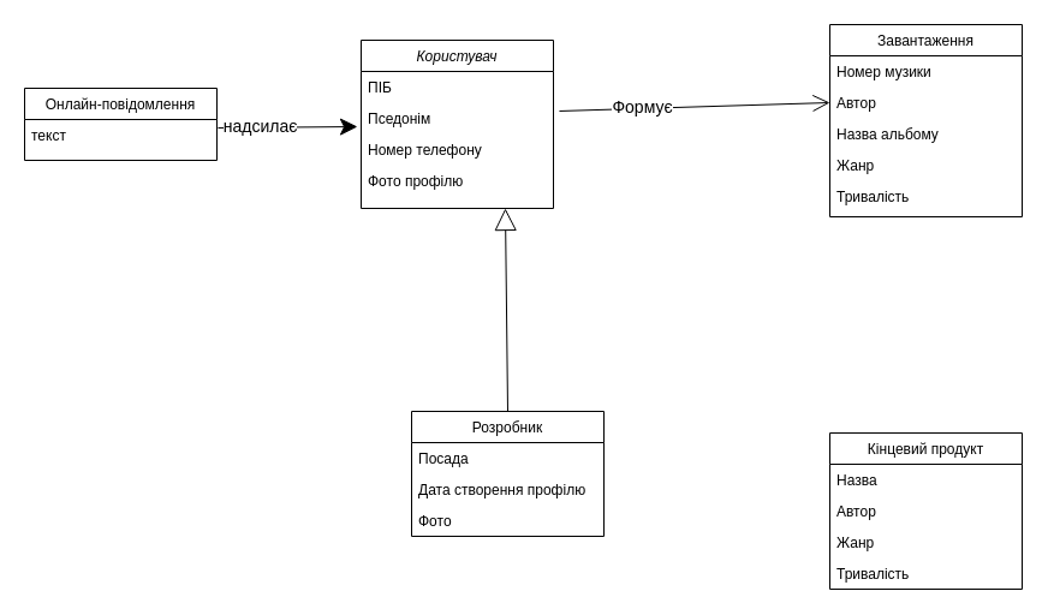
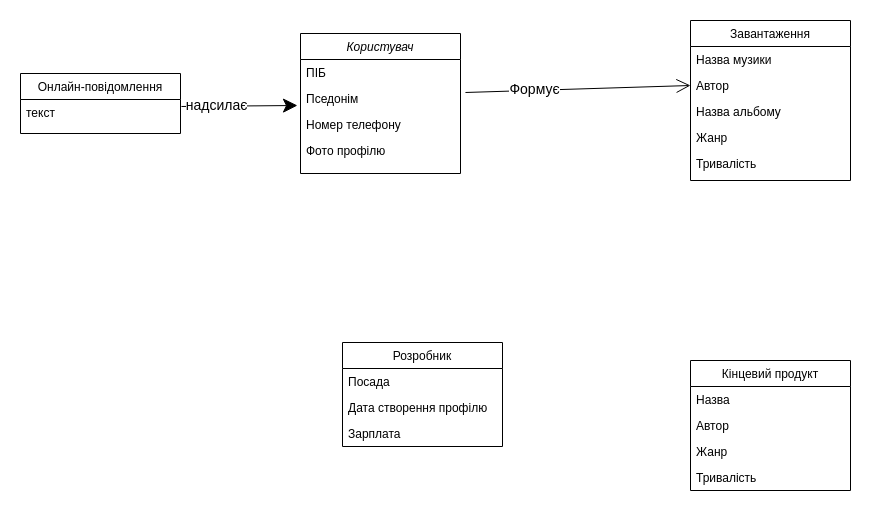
- <mxCell id="14" value="Номер музики" style="text;align=left;verticalAlign=top;spacingLeft=4;spacingRight=4;overflow=hidden;rotatable=0;points=[[0,0.5],[1,0.5]];portConstraint=eastwest;" parent="13" vertex="1"><mxGeometry y="26" width="160" height="26" as="geometry" /></mxCell>
+ <mxCell id="14" value="Назва музики" style="text;align=left;verticalAlign=top;spacingLeft=4;spacingRight=4;overflow=hidden;rotatable=0;points=[[0,0.5],[1,0.5]];portConstraint=eastwest;" parent="13" vertex="1"><mxGeometry y="26" width="160" height="26" as="geometry" /></mxCell>
- <mxCell id="24" value="" style="endArrow=block;endSize=16;endFill=0;html=1;rounded=0;fontSize=14;exitX=0.5;exitY=0;exitDx=0;exitDy=0;entryX=0.75;entryY=1;entryDx=0;entryDy=0;" edge="1" parent="1" source="7" target="2"><mxGeometry width="160" relative="1" as="geometry"><mxPoint x="241" y="397" as="sourcePoint" /><mxPoint x="161" y="167" as="targetPoint" /><Array as="points" /></mxGeometry></mxCell>
- <mxCell id="10" value="Фото" style="text;align=left;verticalAlign=top;spacingLeft=4;spacingRight=4;overflow=hidden;rotatable=0;points=[[0,0.5],[1,0.5]];portConstraint=eastwest;rounded=0;shadow=0;html=0;" vertex="1" parent="7"><mxGeometry y="78" width="160" height="26" as="geometry" /></mxCell>
+ <mxCell id="10" value="Зарплата" style="text;align=left;verticalAlign=top;spacingLeft=4;spacingRight=4;overflow=hidden;rotatable=0;points=[[0,0.5],[1,0.5]];portConstraint=eastwest;rounded=0;shadow=0;html=0;" vertex="1" parent="7"><mxGeometry y="78" width="160" height="26" as="geometry" /></mxCell>
